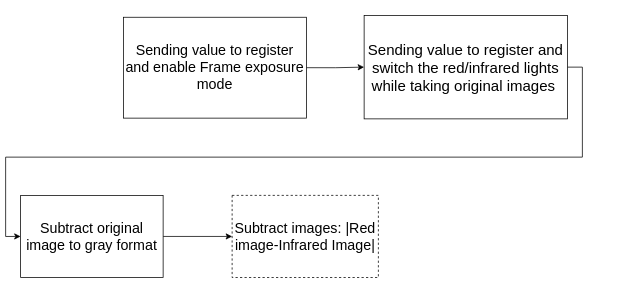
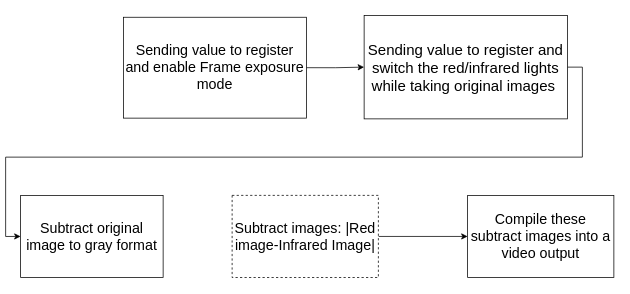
- <mxCell id="6" style="edgeStyle=orthogonalEdgeStyle;rounded=0;orthogonalLoop=1;jettySize=auto;html=1;exitX=1;exitY=0.5;exitDx=0;exitDy=0;entryX=0;entryY=0.5;entryDx=0;entryDy=0;" edge="1" parent="1" source="7" target="9"><mxGeometry relative="1" as="geometry" /></mxCell>
+ <mxCell id="8" style="edgeStyle=orthogonalEdgeStyle;rounded=0;orthogonalLoop=1;jettySize=auto;html=1;exitX=1;exitY=0.5;exitDx=0;exitDy=0;entryX=0;entryY=0.5;entryDx=0;entryDy=0;" edge="1" parent="1" source="9" target="10"><mxGeometry relative="1" as="geometry" /></mxCell>
+ <mxCell id="10" value="&lt;font style=&quot;font-size: 19px;&quot;&gt;Compile these subtract images into a video output&lt;/font&gt;" style="rounded=0;whiteSpace=wrap;html=1;" vertex="1" parent="1"><mxGeometry x="616" y="260" width="195" height="109.5" as="geometry" /></mxCell>
